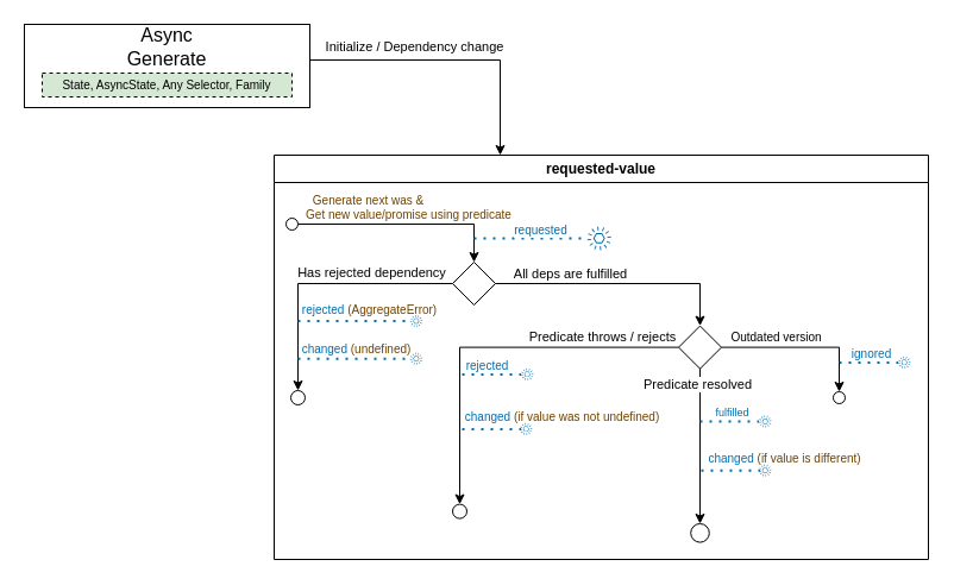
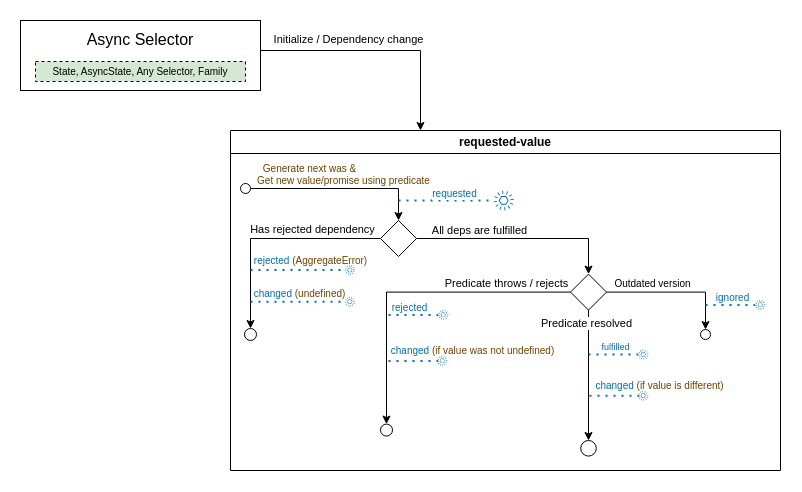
- <mxCell id="3" value="Async Generate" style="text;html=1;strokeColor=none;fillColor=none;align=center;verticalAlign=middle;whiteSpace=wrap;rounded=0;fontSize=16;" vertex="1" parent="1"><mxGeometry x="85" y="24" width="110" height="30" as="geometry" /></mxCell>
+ <mxCell id="3" value="Async Selector" style="text;html=1;strokeColor=none;fillColor=none;align=center;verticalAlign=middle;whiteSpace=wrap;rounded=0;fontSize=16;" vertex="1" parent="1"><mxGeometry x="85" y="24" width="110" height="30" as="geometry" /></mxCell>
